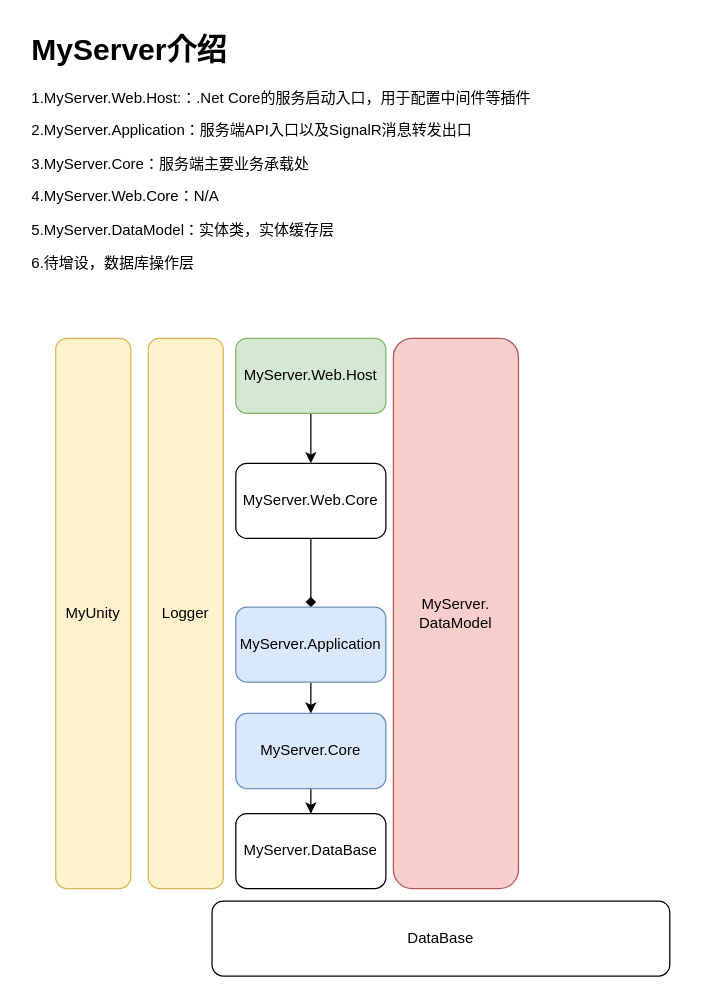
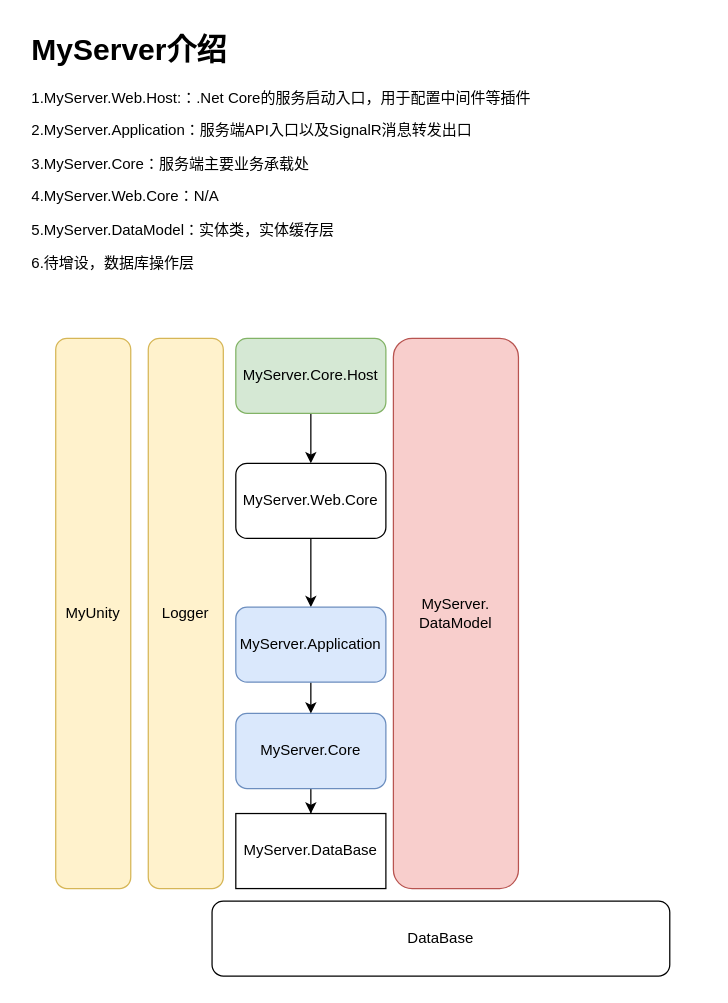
- <mxCell id="3" value="MyServer.Web.Host" style="rounded=1;whiteSpace=wrap;html=1;fillColor=#d5e8d4;strokeColor=#82b366;" vertex="1" parent="1"><mxGeometry x="188" y="270" width="120" height="60" as="geometry" /></mxCell>
+ <mxCell id="3" value="MyServer.Core.Host" style="rounded=1;whiteSpace=wrap;html=1;fillColor=#d5e8d4;strokeColor=#82b366;" vertex="1" parent="1"><mxGeometry x="188" y="270" width="120" height="60" as="geometry" /></mxCell>
- <mxCell id="4" style="edgeStyle=orthogonalEdgeStyle;rounded=0;orthogonalLoop=1;jettySize=auto;html=1;endArrow=diamond;" edge="1" parent="1" source="5" target="9"><mxGeometry relative="1" as="geometry" /></mxCell>
+ <mxCell id="4" style="edgeStyle=orthogonalEdgeStyle;rounded=0;orthogonalLoop=1;jettySize=auto;html=1;" edge="1" parent="1" source="5" target="9"><mxGeometry relative="1" as="geometry" /></mxCell>
- <mxCell id="14" value="MyServer.DataBase" style="rounded=1;whiteSpace=wrap;html=1;" vertex="1" parent="1"><mxGeometry x="188" y="650" width="120" height="60" as="geometry" /></mxCell>
+ <mxCell id="14" value="MyServer.DataBase" style="whiteSpace=wrap;html=1;rounded=0;" vertex="1" parent="1"><mxGeometry x="188" y="650" width="120" height="60" as="geometry" /></mxCell>
